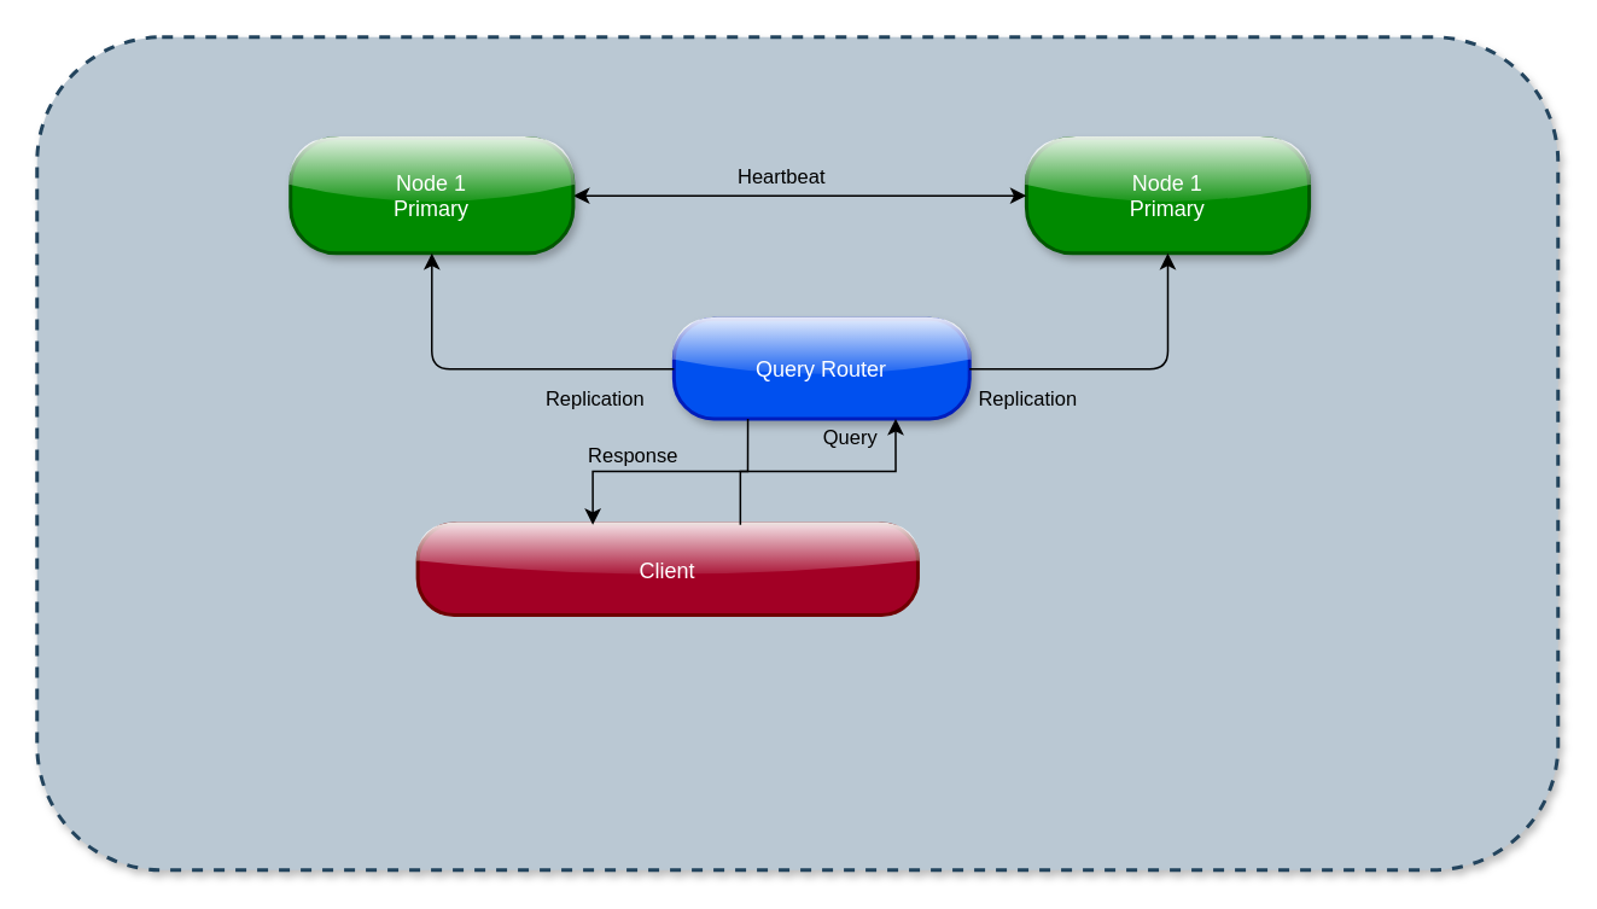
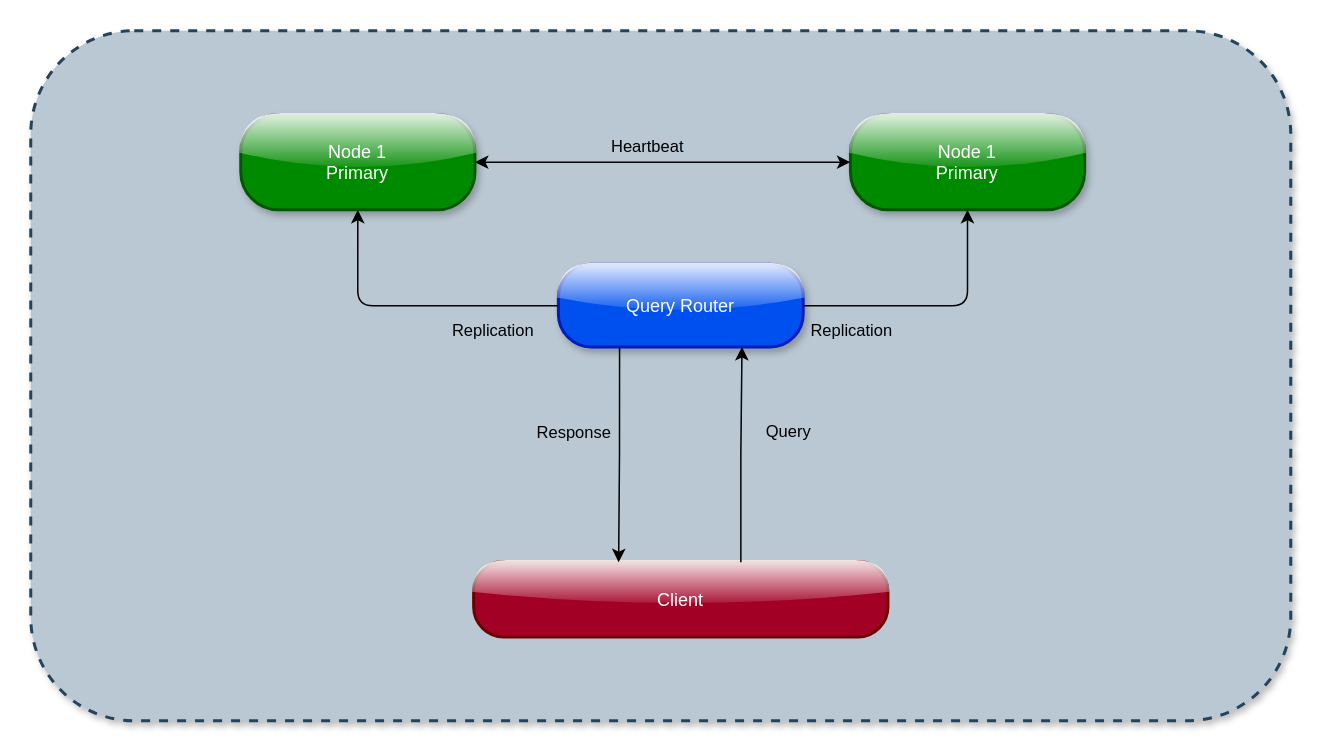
- <mxCell id="5" value="Client" style="rounded=1;arcSize=40;strokeWidth=2;fillColor=#a20025;strokeColor=#6F0000;glass=1;fontColor=#ffffff;" vertex="1" parent="3"><mxGeometry x="110.25" y="213.02" width="276.202" height="50.32" as="geometry" /></mxCell>
+ <mxCell id="5" value="Client" style="rounded=1;arcSize=40;strokeWidth=2;fillColor=#a20025;strokeColor=#6F0000;glass=1;fontColor=#ffffff;" vertex="1" parent="3"><mxGeometry x="195.25" y="298.02" width="276.202" height="50.32" as="geometry" /></mxCell>
